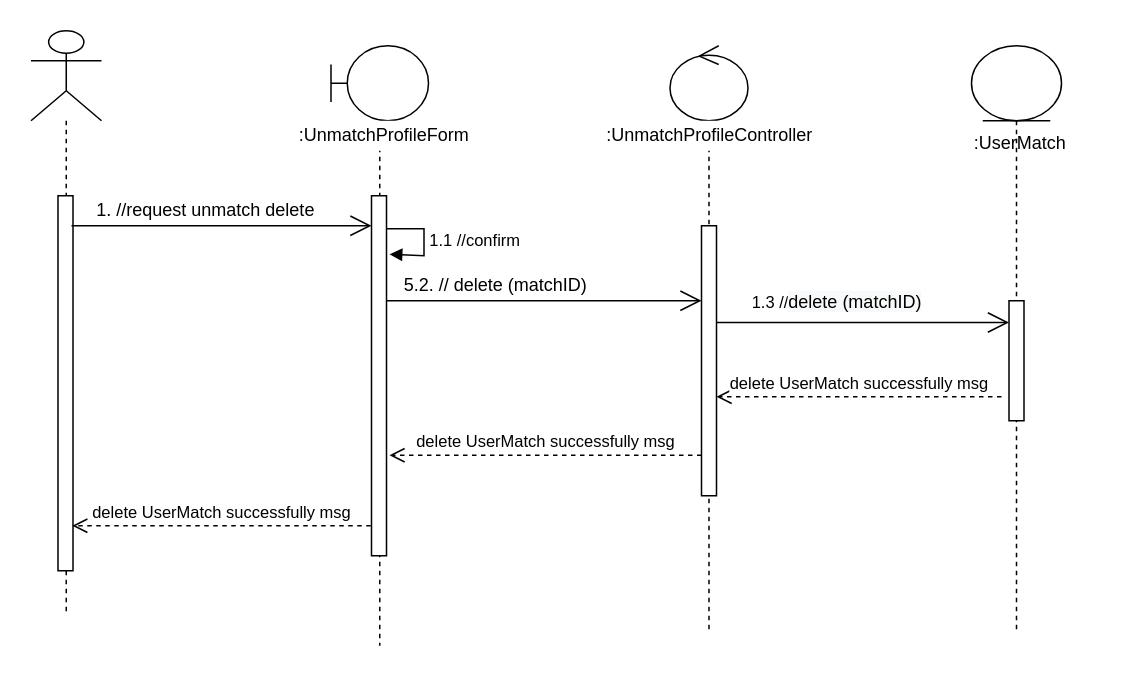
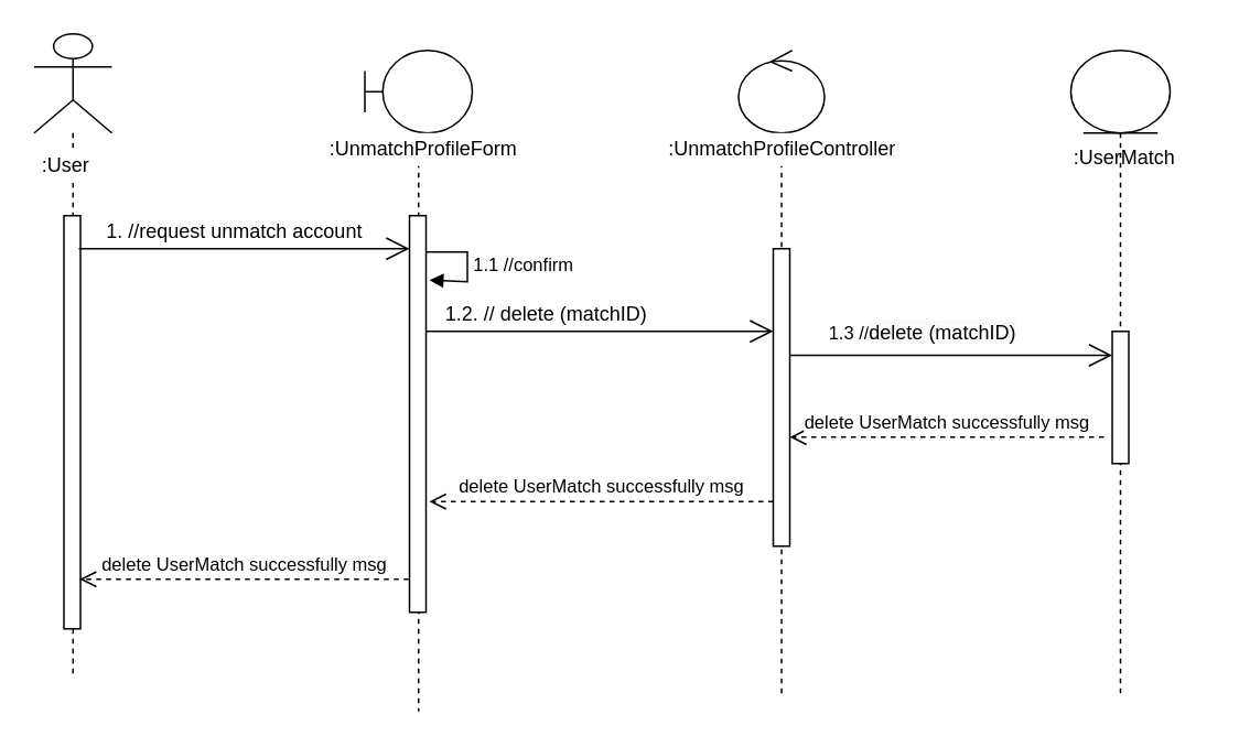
+ <mxCell id="5" value=":User" style="text;html=1;resizable=0;points=[];autosize=1;align=left;verticalAlign=top;spacingTop=-4;fillColor=#ffffff;" parent="3" vertex="1"><mxGeometry x="3" y="70" width="40" height="20" as="geometry" /></mxCell>
- <mxCell id="13" value="1. //request unmatch delete" style="text;html=1;resizable=0;points=[];autosize=1;align=left;verticalAlign=top;spacingTop=-4;" parent="1" vertex="1"><mxGeometry x="62" y="130" width="170" height="20" as="geometry" /></mxCell>
+ <mxCell id="13" value="1. //request unmatch account" style="text;html=1;resizable=0;points=[];autosize=1;align=left;verticalAlign=top;spacingTop=-4;" parent="1" vertex="1"><mxGeometry x="62" y="130" width="170" height="20" as="geometry" /></mxCell>
- <mxCell id="14" value="5.2. // delete (matchID)" style="text;html=1;resizable=0;points=[];autosize=1;align=left;verticalAlign=top;spacingTop=-4;" parent="1" vertex="1"><mxGeometry x="267" y="180" width="140" height="20" as="geometry" /></mxCell>
+ <mxCell id="14" value="1.2. // delete (matchID)" style="text;html=1;resizable=0;points=[];autosize=1;align=left;verticalAlign=top;spacingTop=-4;" parent="1" vertex="1"><mxGeometry x="267" y="180" width="140" height="20" as="geometry" /></mxCell>
